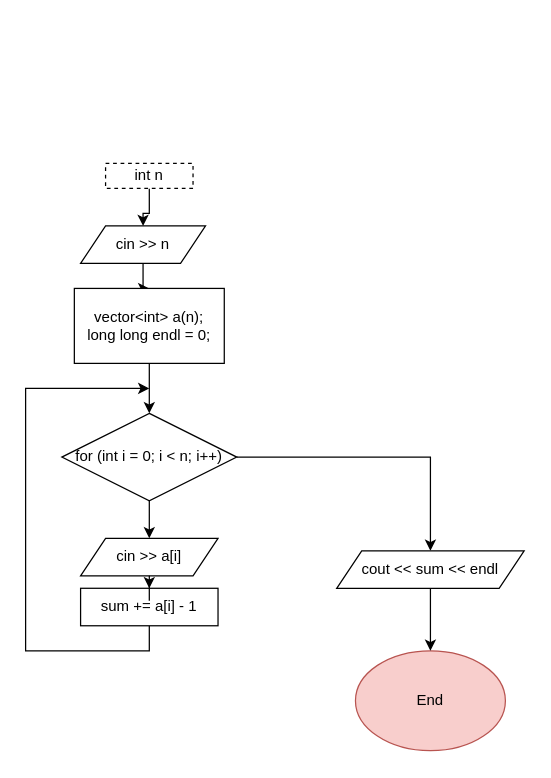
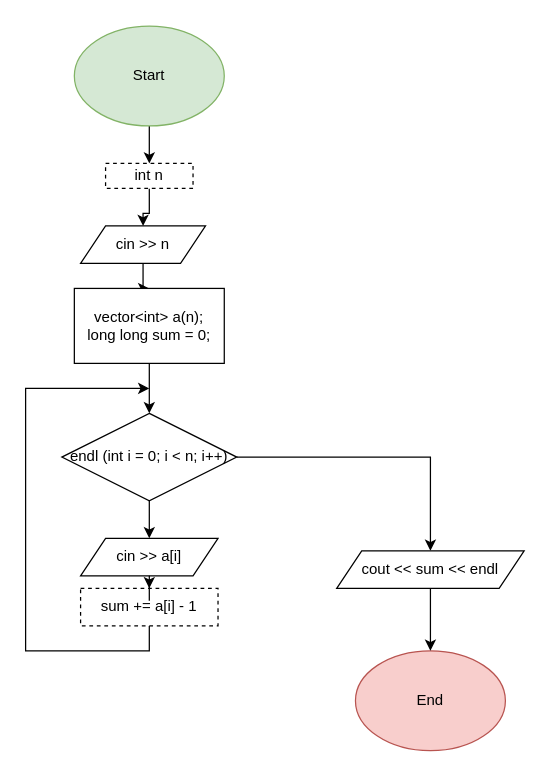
+ <mxCell id="3" value="Start" style="ellipse;whiteSpace=wrap;html=1;fillColor=#d5e8d4;strokeColor=#82b366;" vertex="1" parent="1"><mxGeometry x="59" width="120" height="80" as="geometry" y="20" /></mxCell>
+ <mxCell id="2" value="" style="edgeStyle=orthogonalEdgeStyle;rounded=0;orthogonalLoop=1;jettySize=auto;html=1;" edge="1" parent="1" source="3" target="6"><mxGeometry relative="1" as="geometry" /></mxCell>
- <mxCell id="10" value="&lt;div&gt;vector&amp;lt;int&amp;gt; a(n);&lt;/div&gt;&lt;div&gt;long long endl = 0;&lt;/div&gt;" style="rounded=0;whiteSpace=wrap;html=1;" vertex="1" parent="1"><mxGeometry x="59" y="230" width="120" height="60" as="geometry" /></mxCell>
+ <mxCell id="10" value="&lt;div&gt;vector&amp;lt;int&amp;gt; a(n);&lt;/div&gt;&lt;div&gt;long long sum = 0;&lt;/div&gt;" style="rounded=0;whiteSpace=wrap;html=1;" vertex="1" parent="1"><mxGeometry x="59" y="230" width="120" height="60" as="geometry" /></mxCell>
- <mxCell id="13" value="for (int i = 0; i &amp;lt; n; i++)" style="rhombus;whiteSpace=wrap;html=1;" vertex="1" parent="1"><mxGeometry x="49" y="330" width="140" height="70" as="geometry" /></mxCell>
+ <mxCell id="13" value="endl (int i = 0; i &amp;lt; n; i++)" style="rhombus;whiteSpace=wrap;html=1;" vertex="1" parent="1"><mxGeometry x="49" y="330" width="140" height="70" as="geometry" /></mxCell>
- <mxCell id="17" value="sum += a[i] - 1" style="rounded=0;whiteSpace=wrap;html=1;" vertex="1" parent="1"><mxGeometry x="64" y="470" width="110" height="30" as="geometry" /></mxCell>
+ <mxCell id="17" value="sum += a[i] - 1" style="rounded=0;whiteSpace=wrap;html=1;dashed=1;" vertex="1" parent="1"><mxGeometry x="64" y="470" width="110" height="30" as="geometry" /></mxCell>
